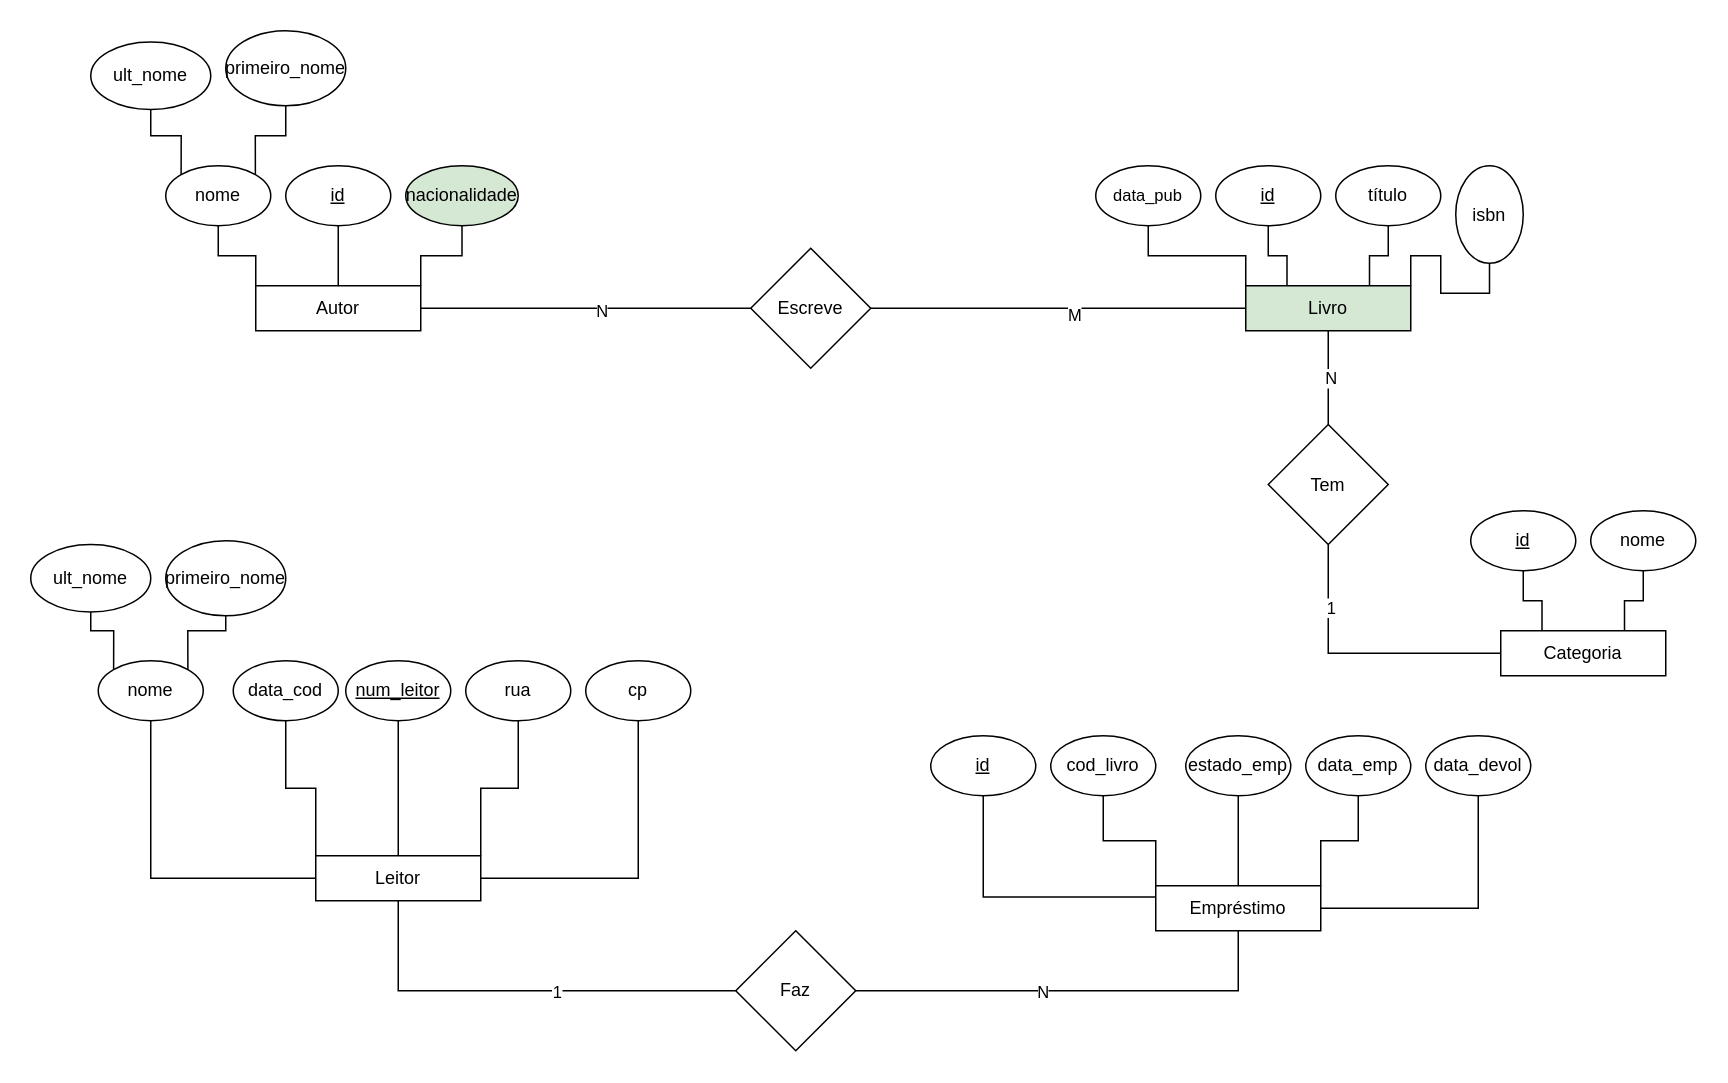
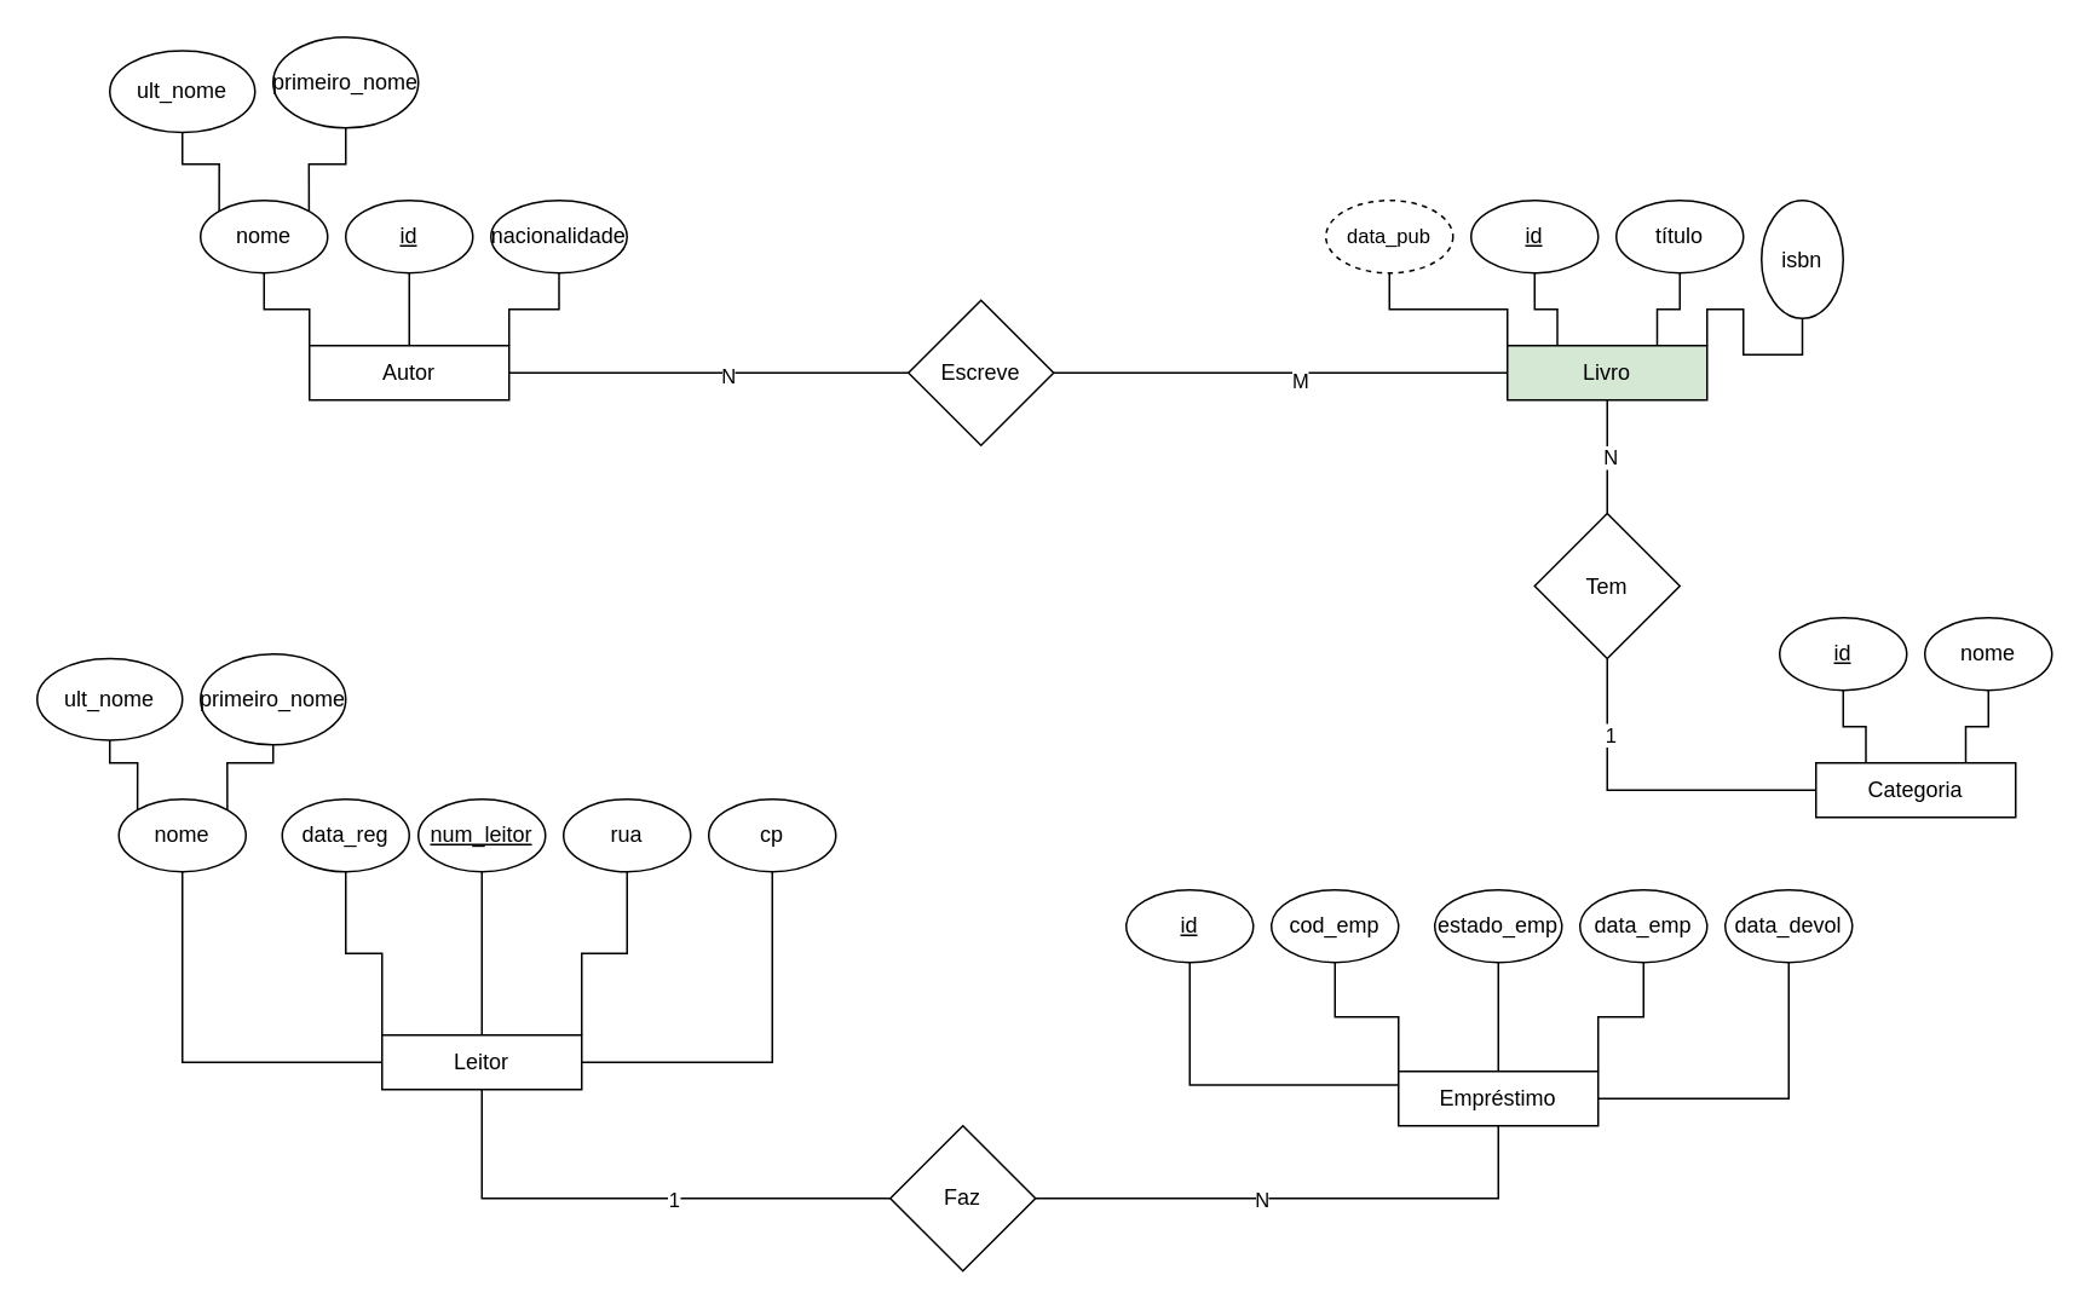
- <mxCell id="44" value="nacionalidade" style="ellipse;whiteSpace=wrap;html=1;fillColor=#d5e8d4;" vertex="1" parent="1"><mxGeometry x="270" y="110" width="75" height="40" as="geometry" /></mxCell>
+ <mxCell id="44" value="nacionalidade" style="ellipse;whiteSpace=wrap;html=1;" vertex="1" parent="1"><mxGeometry x="270" y="110" width="75" height="40" as="geometry" /></mxCell>
- <mxCell id="53" value="data_pub" style="ellipse;whiteSpace=wrap;html=1;fontFamily=Helvetica;fontSize=11;fontColor=default;labelBackgroundColor=default;" vertex="1" parent="1"><mxGeometry x="730" y="110" width="70" height="40" as="geometry" /></mxCell>
+ <mxCell id="53" value="data_pub" style="ellipse;whiteSpace=wrap;html=1;fontFamily=Helvetica;fontSize=11;fontColor=default;labelBackgroundColor=default;dashed=1;" vertex="1" parent="1"><mxGeometry x="730" y="110" width="70" height="40" as="geometry" /></mxCell>
- <mxCell id="65" value="data_cod" style="ellipse;whiteSpace=wrap;html=1;" vertex="1" parent="1"><mxGeometry x="155" y="440" width="70" height="40" as="geometry" /></mxCell>
+ <mxCell id="65" value="data_reg" style="ellipse;whiteSpace=wrap;html=1;" vertex="1" parent="1"><mxGeometry x="155" y="440" width="70" height="40" as="geometry" /></mxCell>
- <mxCell id="55" value="cod_livro" style="ellipse;whiteSpace=wrap;html=1;" vertex="1" parent="1"><mxGeometry x="700" y="490" width="70" height="40" as="geometry" /></mxCell>
+ <mxCell id="55" value="cod_emp" style="ellipse;whiteSpace=wrap;html=1;" vertex="1" parent="1"><mxGeometry x="700" y="490" width="70" height="40" as="geometry" /></mxCell>
